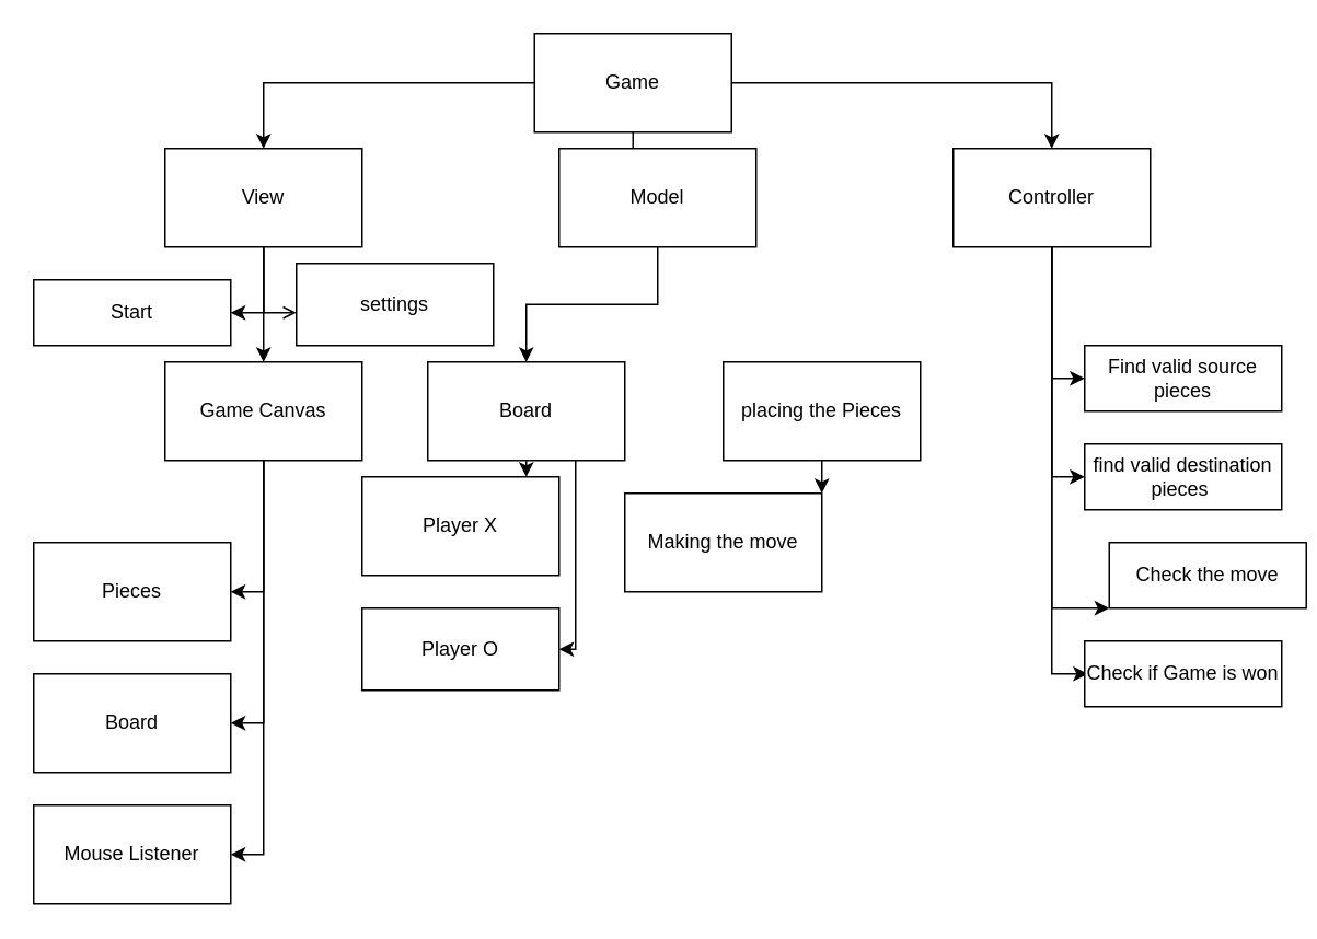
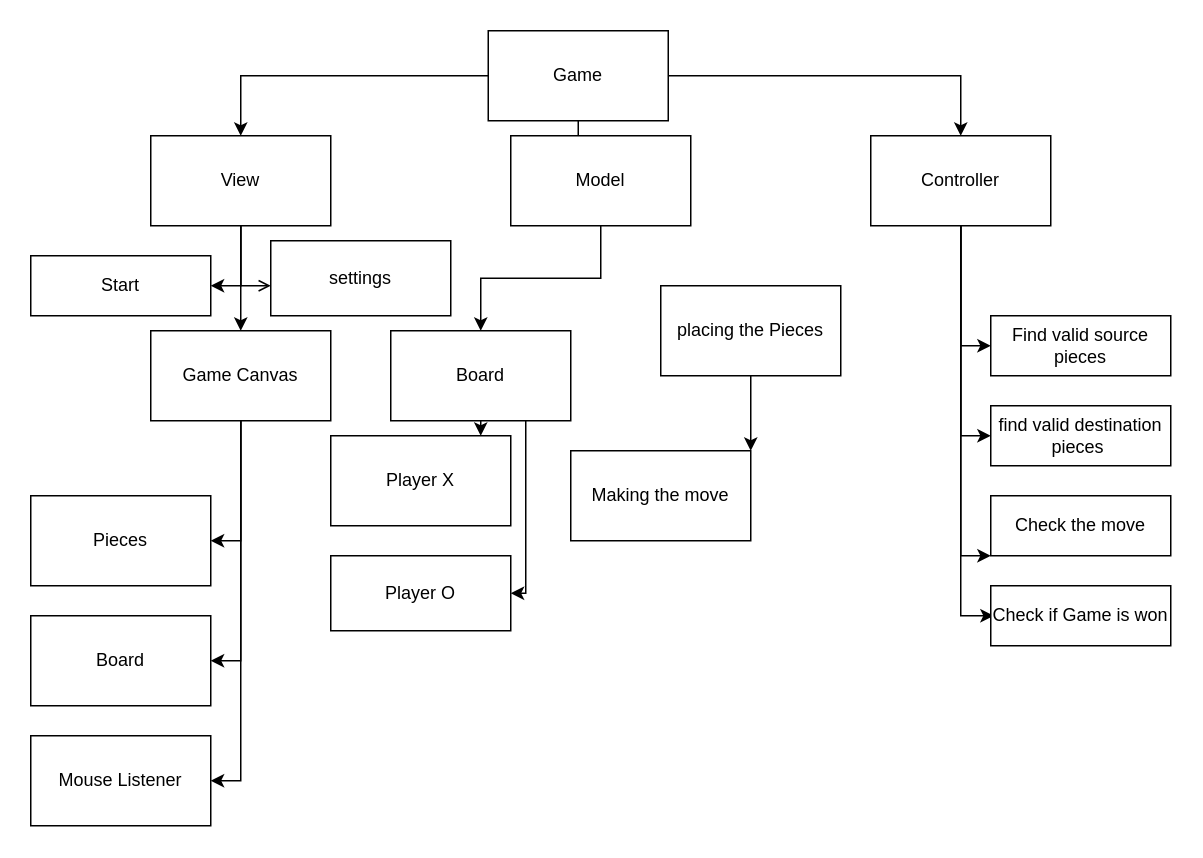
- <mxCell id="36" value="placing the Pieces" style="rounded=0;whiteSpace=wrap;html=1;" vertex="1" parent="1"><mxGeometry x="440" y="220" width="120" height="60" as="geometry" /></mxCell>
+ <mxCell id="36" value="placing the Pieces" style="rounded=0;whiteSpace=wrap;html=1;" vertex="1" parent="1"><mxGeometry x="440" y="190" width="120" height="60" as="geometry" /></mxCell>
- <mxCell id="26" value="Check the move" style="rounded=0;whiteSpace=wrap;html=1;" vertex="1" parent="1"><mxGeometry x="675" y="330" width="120" height="40" as="geometry" /></mxCell>
+ <mxCell id="26" value="Check the move" style="rounded=0;whiteSpace=wrap;html=1;" vertex="1" parent="1"><mxGeometry x="660" y="330" width="120" height="40" as="geometry" /></mxCell>
